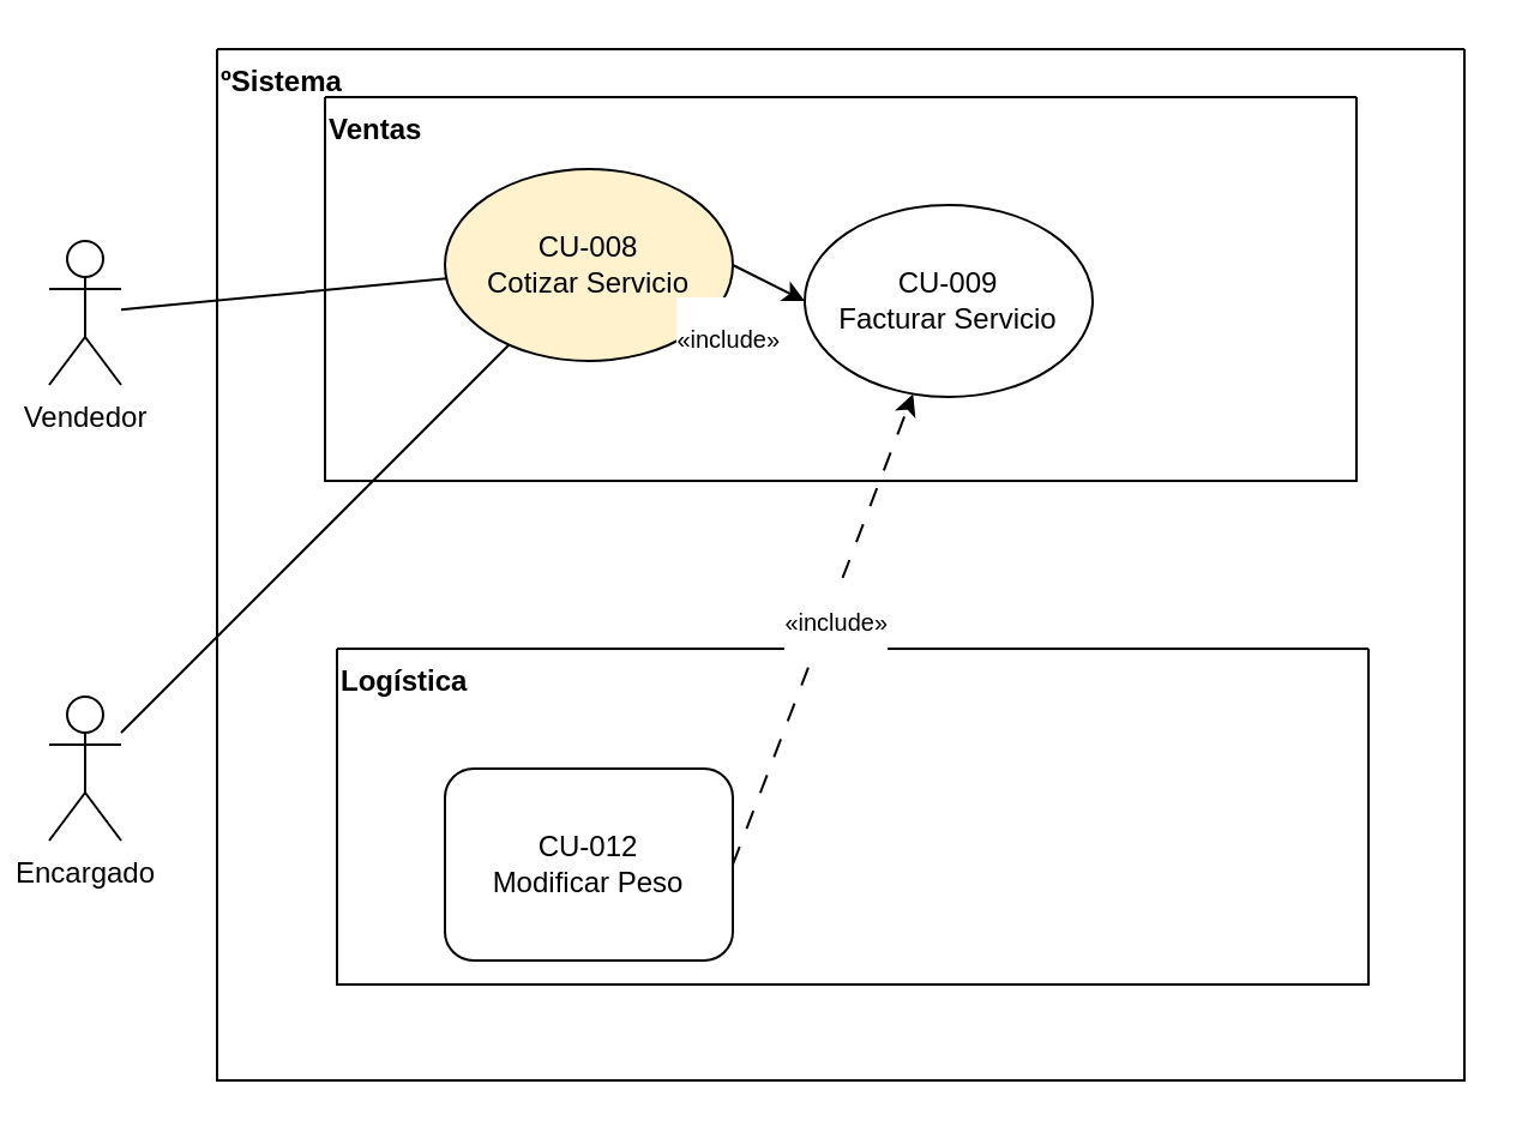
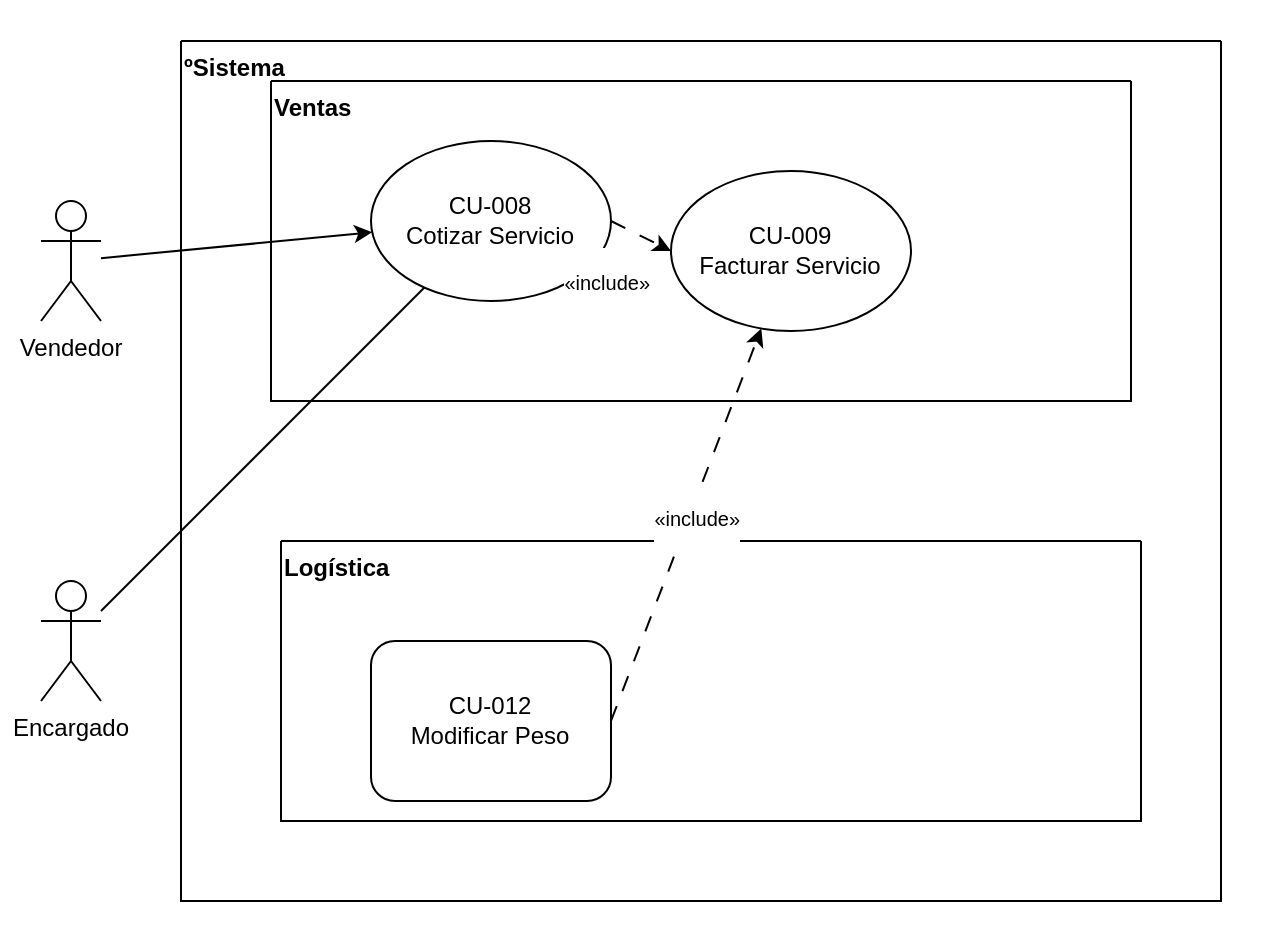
- <mxCell id="7" value="CU-008&lt;br&gt;Cotizar Servicio" style="ellipse;whiteSpace=wrap;html=1;fillColor=#fff2cc;" vertex="1" parent="5"><mxGeometry x="50" y="30" width="120" height="80" as="geometry" /></mxCell>
+ <mxCell id="7" value="CU-008&lt;br&gt;Cotizar Servicio" style="ellipse;whiteSpace=wrap;html=1;" vertex="1" parent="5"><mxGeometry x="50" y="30" width="120" height="80" as="geometry" /></mxCell>
- <mxCell id="8" value="" style="endArrow=classic;html=1;rounded=0;entryX=0;entryY=0.5;entryDx=0;entryDy=0;exitX=1;exitY=0.5;exitDx=0;exitDy=0;dashed=0;dashPattern=8 8;verticalAlign=middle;align=left;" edge="1" parent="5" source="7" target="6"><mxGeometry width="50" height="50" relative="1" as="geometry"><mxPoint x="100" y="200" as="sourcePoint" /><mxPoint x="150" y="150" as="targetPoint" /></mxGeometry></mxCell>
+ <mxCell id="8" value="" style="endArrow=classic;html=1;rounded=0;entryX=0;entryY=0.5;entryDx=0;entryDy=0;exitX=1;exitY=0.5;exitDx=0;exitDy=0;dashed=1;dashPattern=8 8;verticalAlign=middle;align=left;" edge="1" parent="5" source="7" target="6"><mxGeometry width="50" height="50" relative="1" as="geometry"><mxPoint x="100" y="200" as="sourcePoint" /><mxPoint x="150" y="150" as="targetPoint" /></mxGeometry></mxCell>
- <mxCell id="14" value="" style="endArrow=none;html=1;rounded=0;" edge="1" parent="1" source="2" target="7"><mxGeometry width="50" height="50" relative="1" as="geometry"><mxPoint x="240" y="260" as="sourcePoint" /><mxPoint x="290" y="210" as="targetPoint" /></mxGeometry></mxCell>
+ <mxCell id="14" value="" style="endArrow=classic;html=1;rounded=0;" edge="1" parent="1" source="2" target="7"><mxGeometry width="50" height="50" relative="1" as="geometry"><mxPoint x="240" y="260" as="sourcePoint" /><mxPoint x="290" y="210" as="targetPoint" /></mxGeometry></mxCell>
